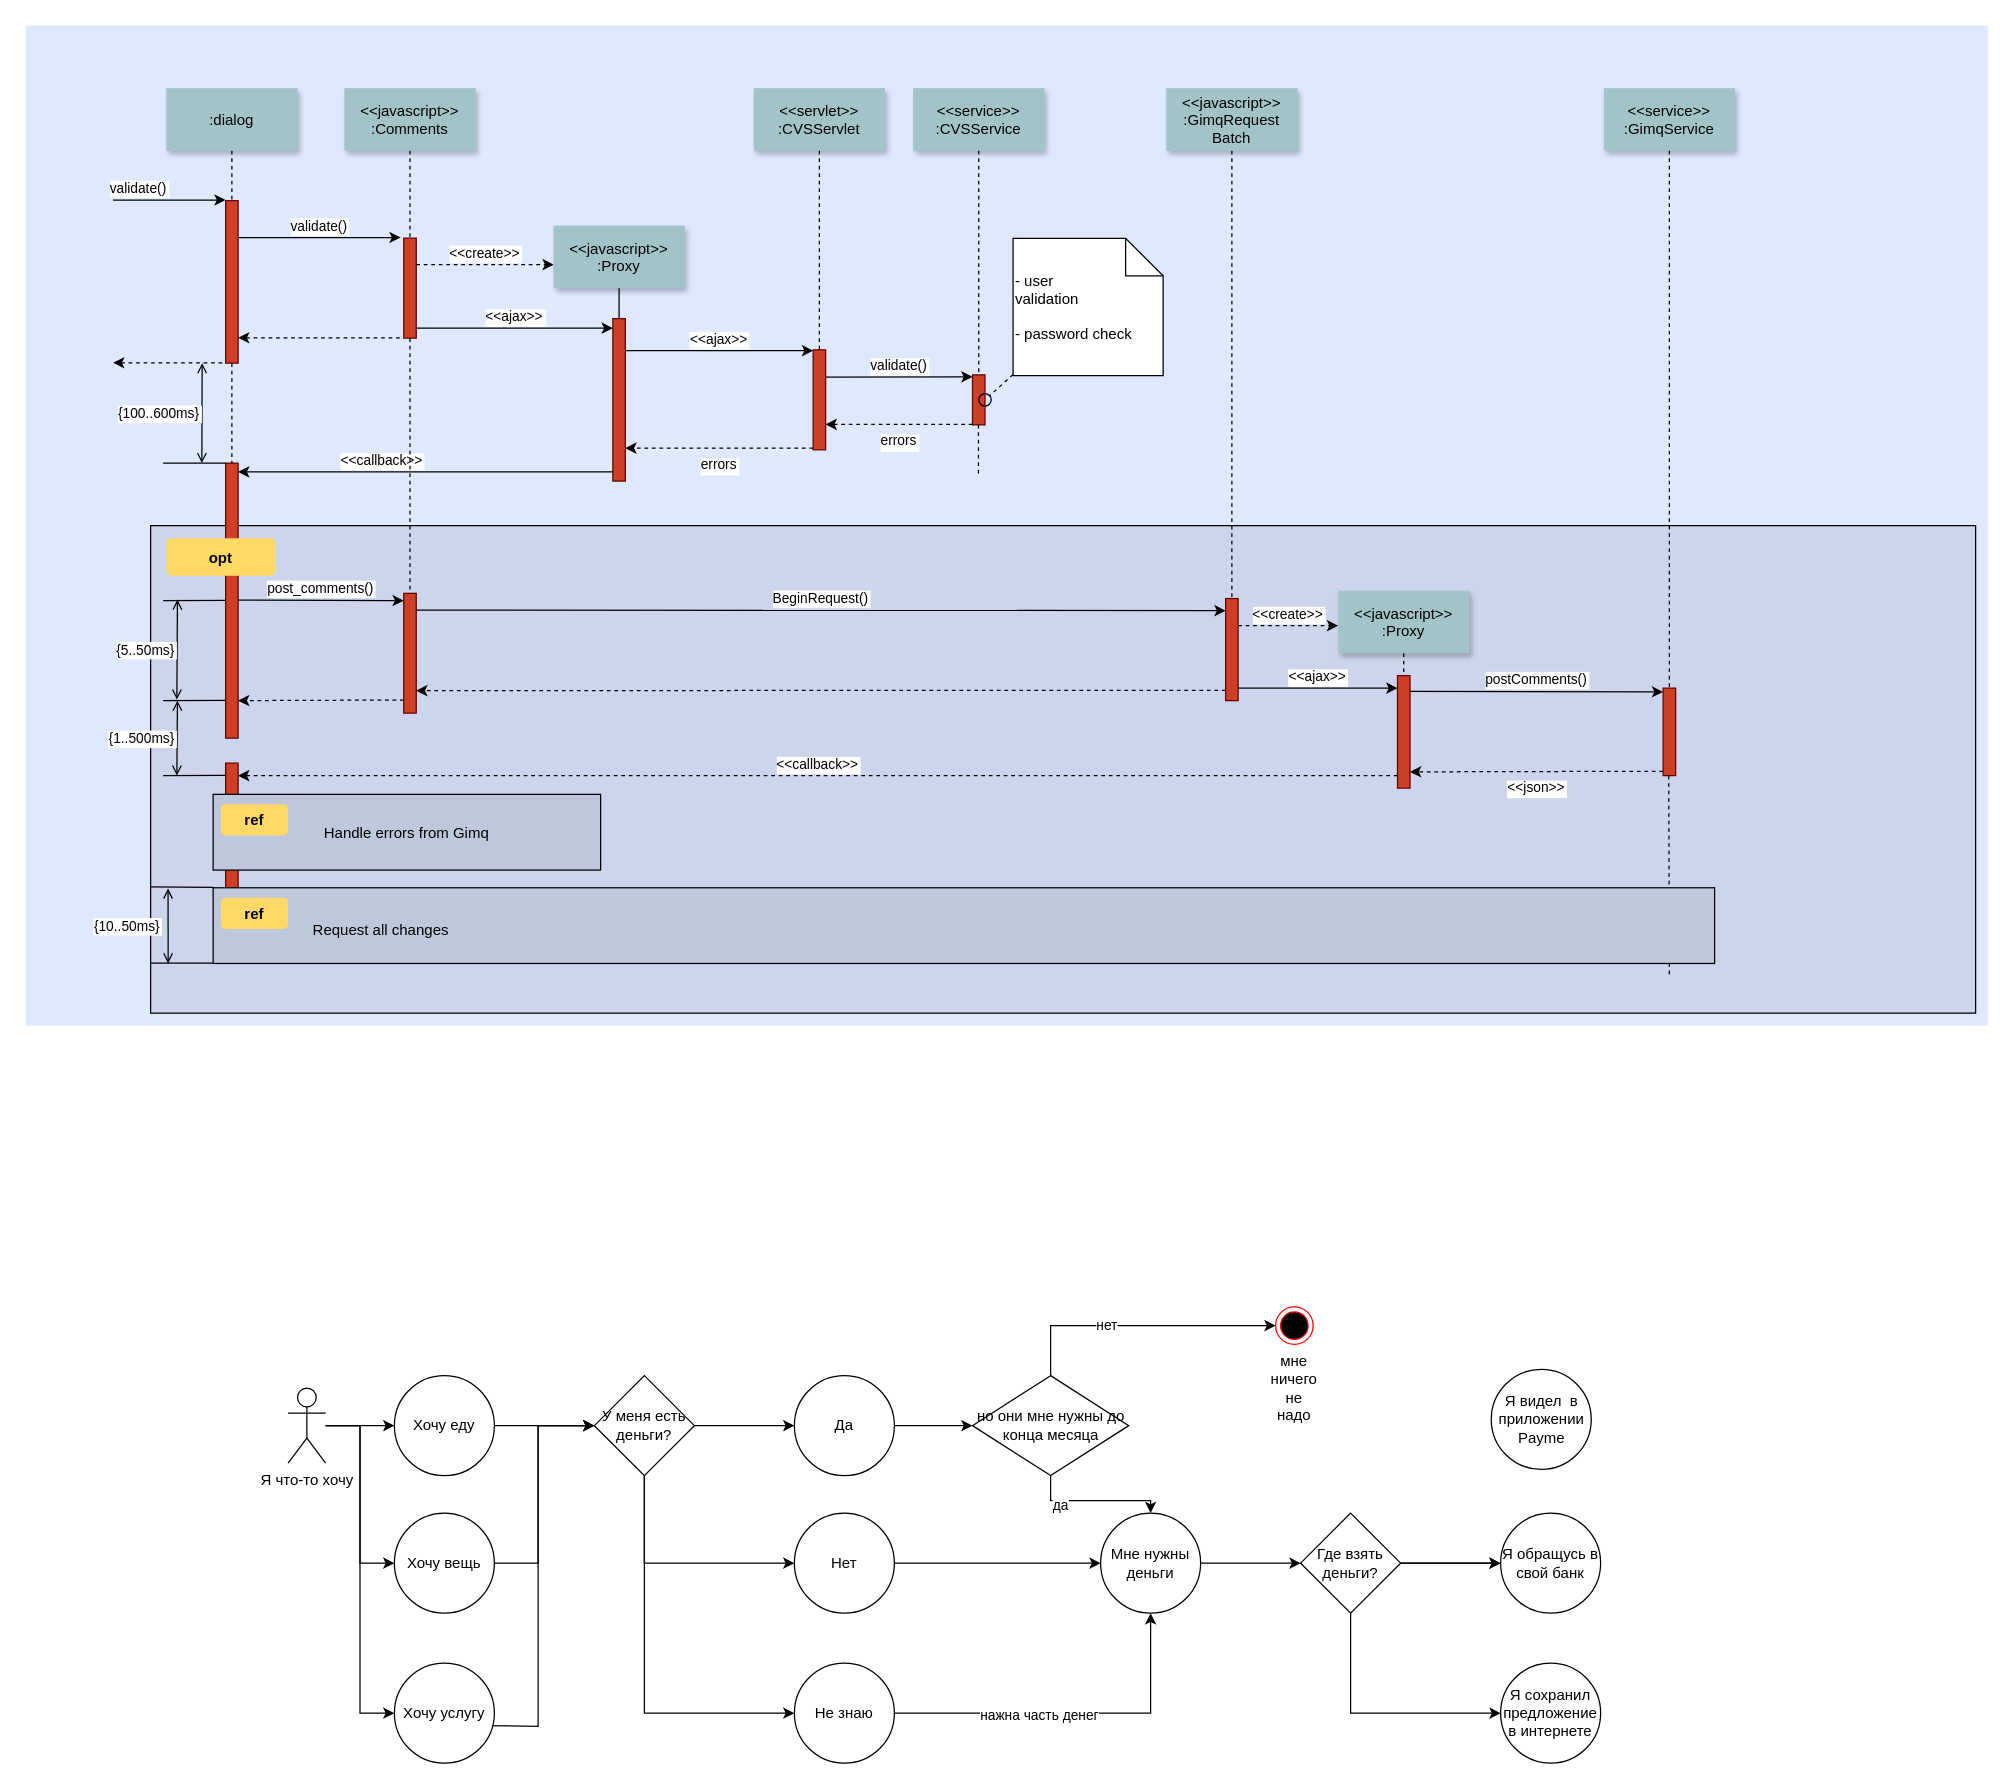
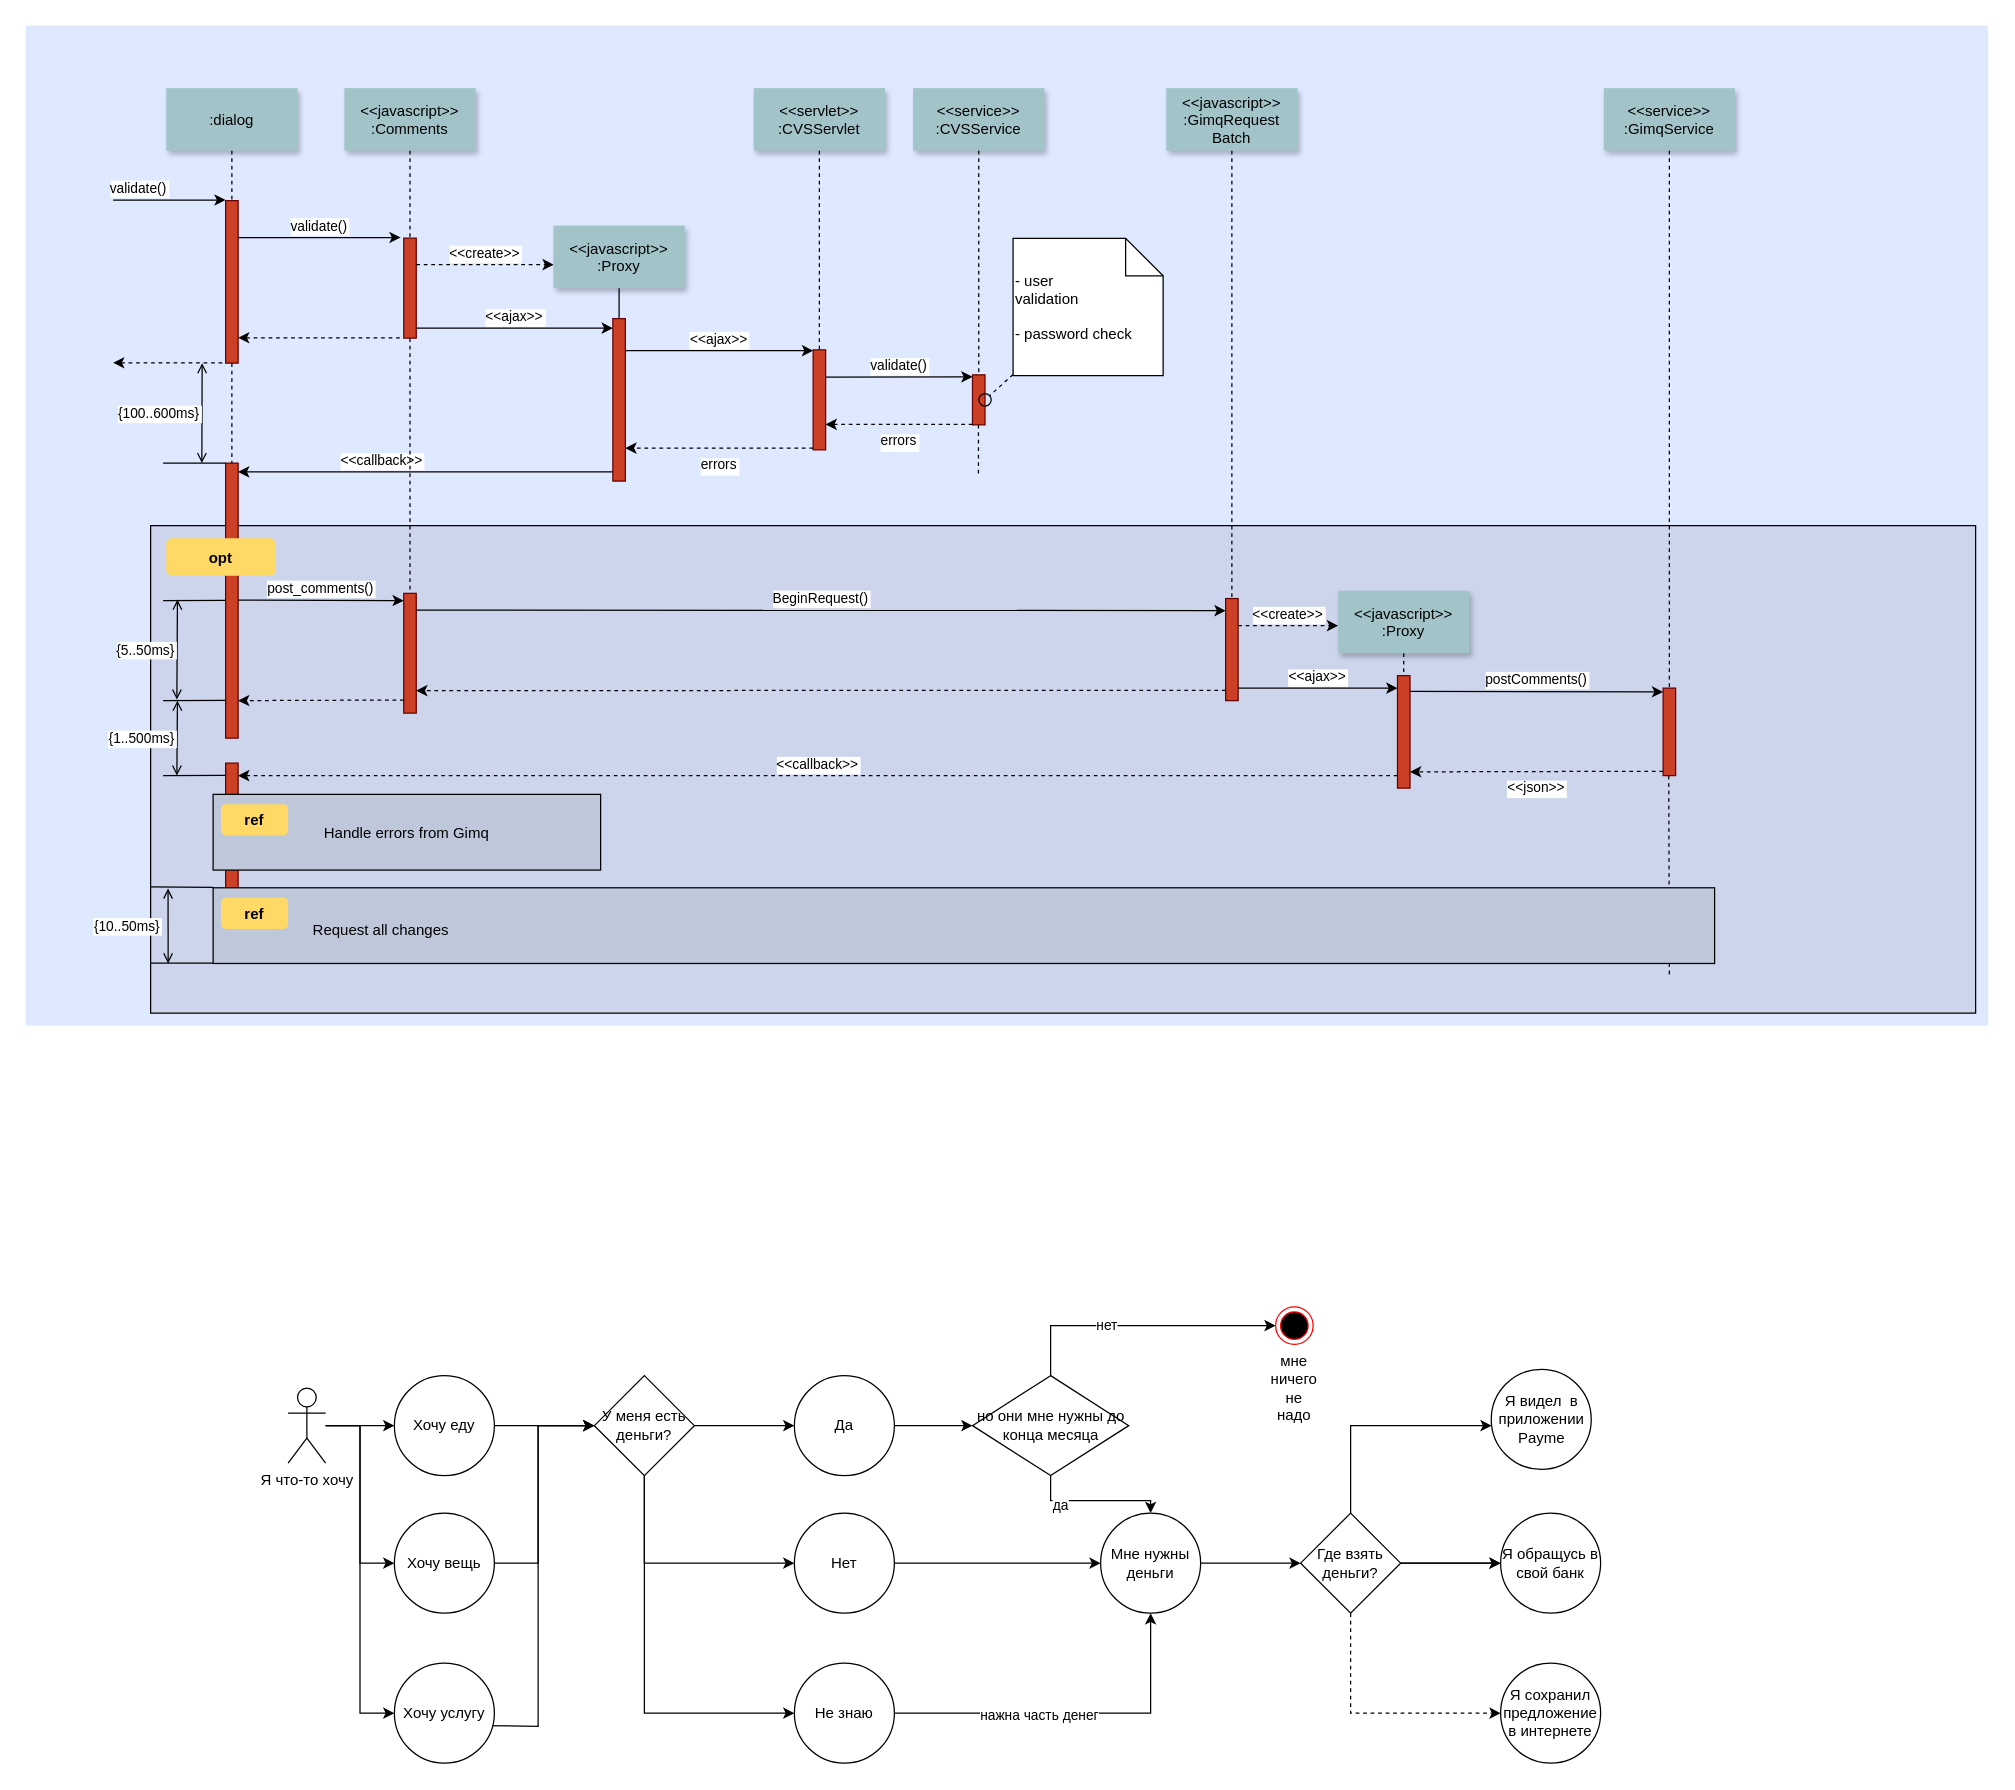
+ <mxCell id="99" value="" style="edgeStyle=orthogonalEdgeStyle;rounded=0;orthogonalLoop=1;jettySize=auto;html=1;" parent="1" source="103" target="104" edge="1"><mxGeometry relative="1" as="geometry"><Array as="points"><mxPoint x="1080" y="1140" /></Array></mxGeometry></mxCell>
- <mxCell id="102" value="" style="edgeStyle=orthogonalEdgeStyle;rounded=0;orthogonalLoop=1;jettySize=auto;html=1;entryX=0;entryY=0.5;entryDx=0;entryDy=0;exitX=0.5;exitY=1;exitDx=0;exitDy=0;" edge="1" parent="1" source="103" target="106"><mxGeometry relative="1" as="geometry" /></mxCell>
+ <mxCell id="102" value="" style="edgeStyle=orthogonalEdgeStyle;rounded=0;orthogonalLoop=1;jettySize=auto;html=1;entryX=0;entryY=0.5;entryDx=0;entryDy=0;exitX=0.5;exitY=1;exitDx=0;exitDy=0;dashed=1;" edge="1" parent="1" source="103" target="106"><mxGeometry relative="1" as="geometry" /></mxCell>
